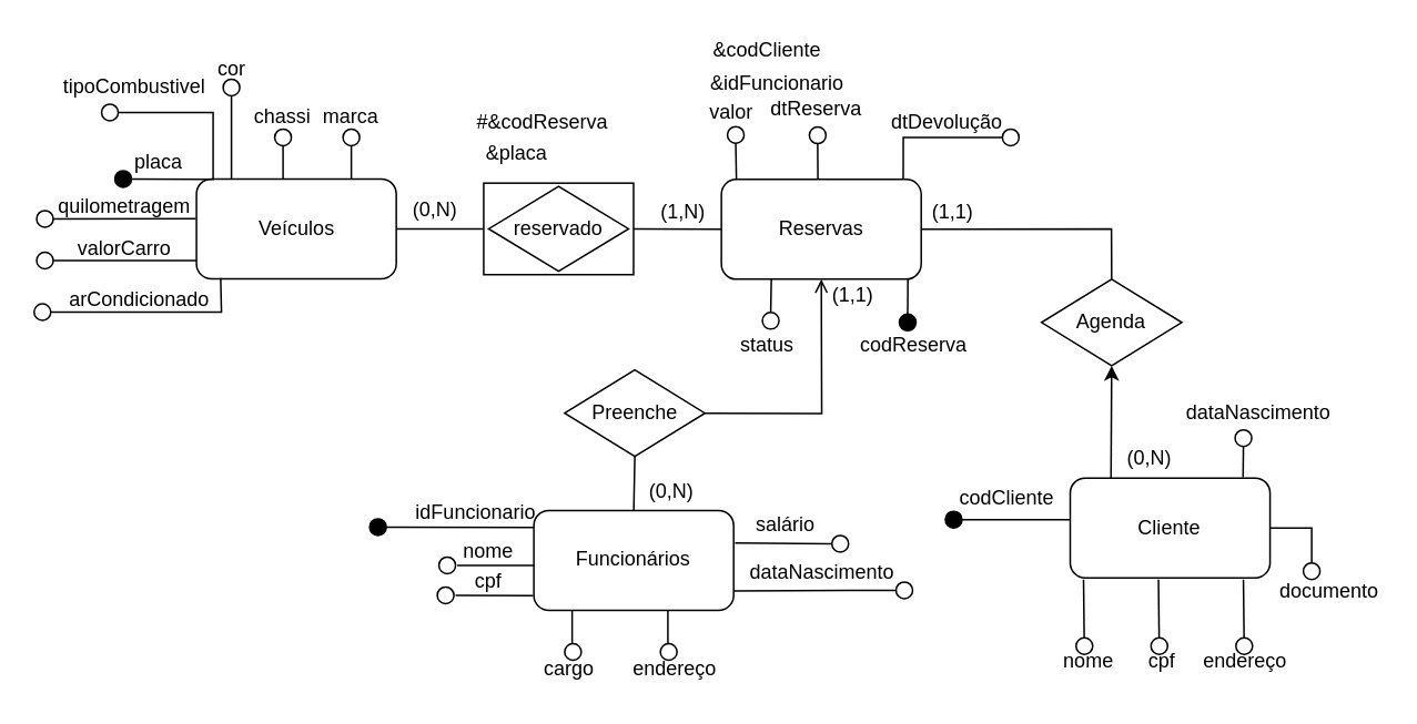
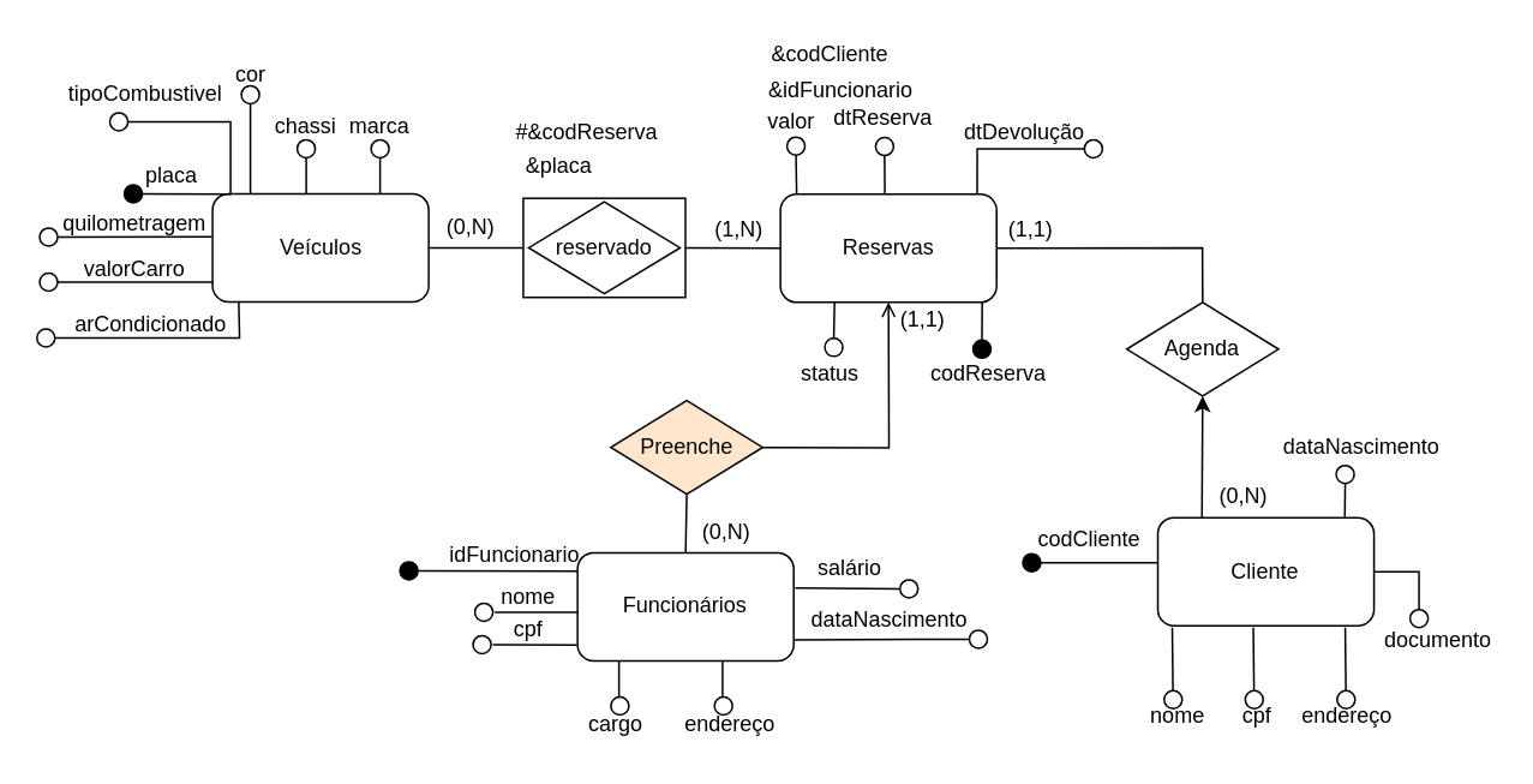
- <mxCell id="85" value="Preenche" style="rhombus;whiteSpace=wrap;html=1;" parent="1" vertex="1"><mxGeometry x="338.62" y="221.75" width="84.25" height="52" as="geometry" /></mxCell>
+ <mxCell id="85" value="Preenche" style="rhombus;whiteSpace=wrap;html=1;fillColor=#ffe6cc;" parent="1" vertex="1"><mxGeometry x="338.62" y="221.75" width="84.25" height="52" as="geometry" /></mxCell>
